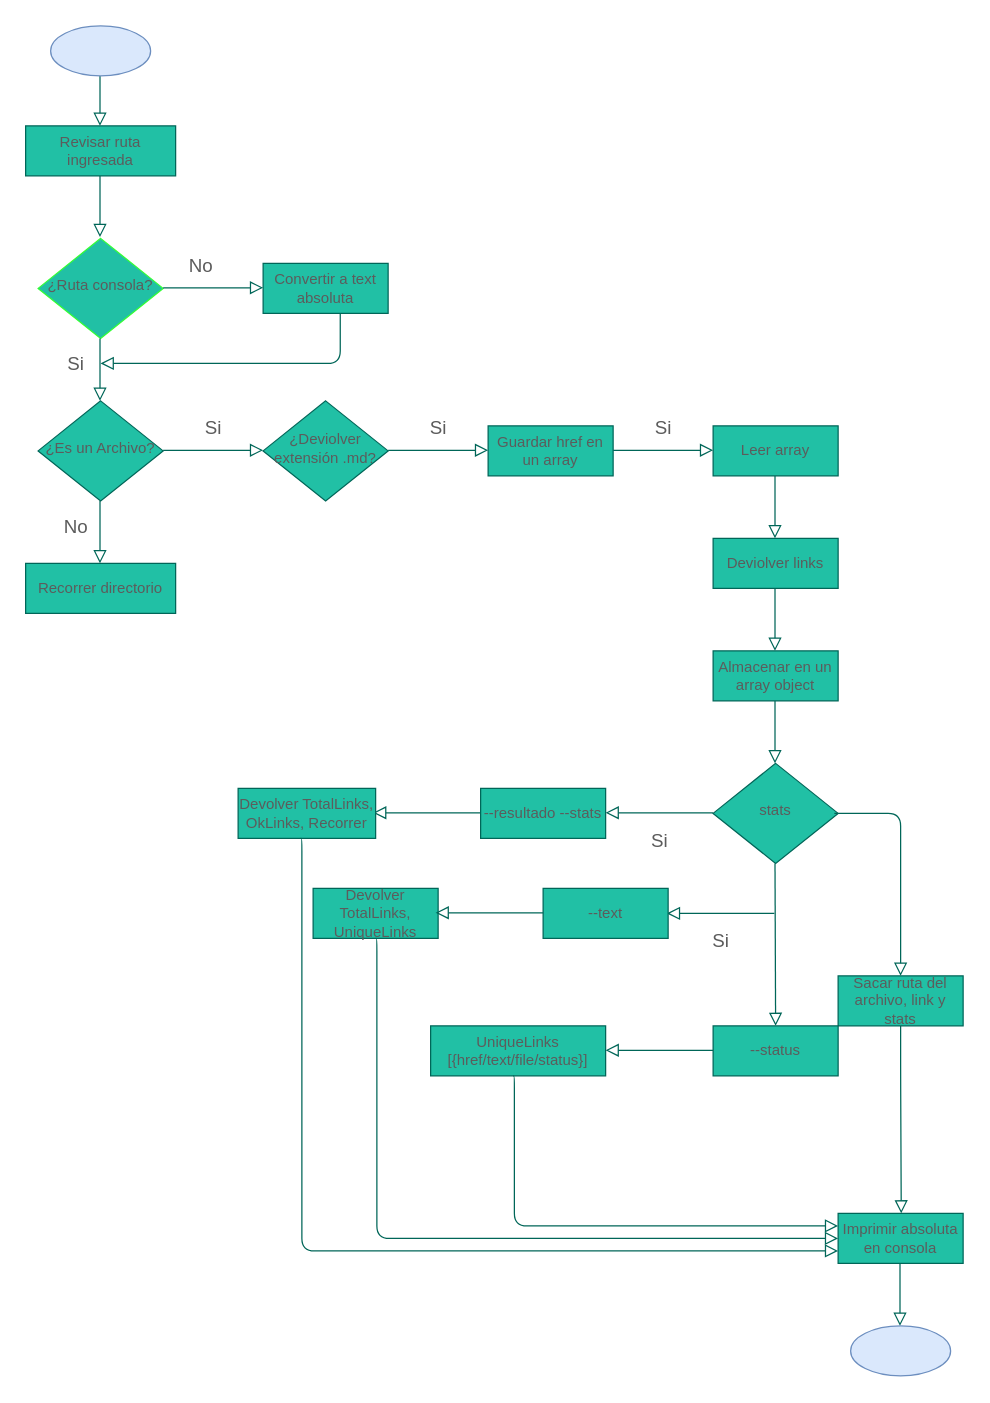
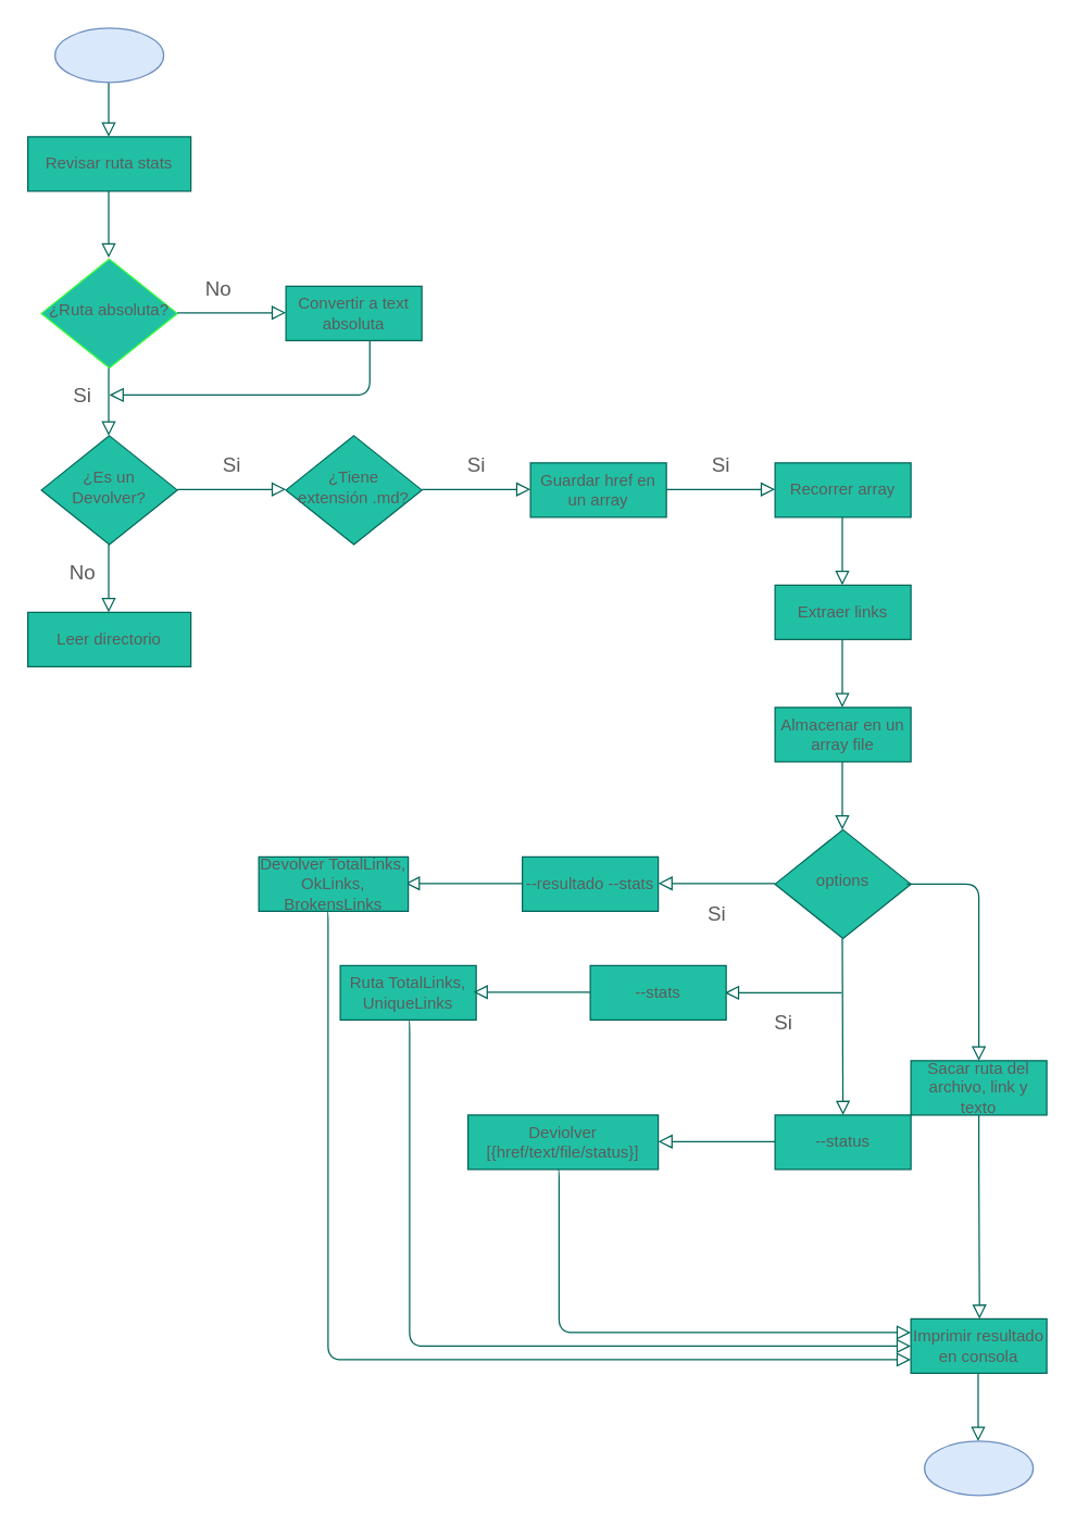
- <mxCell id="4" value="Revisar ruta ingresada" style="whiteSpace=wrap;html=1;fontSize=12;glass=0;strokeWidth=1;shadow=0;fillColor=#21C0A5;strokeColor=#006658;fontColor=#5C5C5C;" parent="1" vertex="1"><mxGeometry x="20" y="100" width="120" height="40" as="geometry" /></mxCell>
+ <mxCell id="4" value="Revisar ruta stats" style="whiteSpace=wrap;html=1;fontSize=12;glass=0;strokeWidth=1;shadow=0;fillColor=#21C0A5;strokeColor=#006658;fontColor=#5C5C5C;" parent="1" vertex="1"><mxGeometry x="20" y="100" width="120" height="40" as="geometry" /></mxCell>
- <mxCell id="5" value="¿Ruta consola?" style="rhombus;whiteSpace=wrap;html=1;shadow=0;fontFamily=Helvetica;fontSize=12;align=center;strokeWidth=1;spacing=6;spacingTop=-4;fillColor=#21C0A5;fontColor=#5C5C5C;strokeColor=#33FF33;" parent="1" vertex="1"><mxGeometry x="30" y="190" width="100" height="80" as="geometry" /></mxCell>
+ <mxCell id="5" value="¿Ruta absoluta?" style="rhombus;whiteSpace=wrap;html=1;shadow=0;fontFamily=Helvetica;fontSize=12;align=center;strokeWidth=1;spacing=6;spacingTop=-4;fillColor=#21C0A5;fontColor=#5C5C5C;strokeColor=#33FF33;" parent="1" vertex="1"><mxGeometry x="30" y="190" width="100" height="80" as="geometry" /></mxCell>
- <mxCell id="9" value="¿Es un Archivo?" style="rhombus;whiteSpace=wrap;html=1;shadow=0;fontFamily=Helvetica;fontSize=12;align=center;strokeWidth=1;spacing=6;spacingTop=-4;fillColor=#21C0A5;strokeColor=#006658;fontColor=#5C5C5C;" vertex="1" parent="1"><mxGeometry x="30" y="320" width="100" height="80" as="geometry" /></mxCell>
+ <mxCell id="9" value="¿Es un Devolver?" style="rhombus;whiteSpace=wrap;html=1;shadow=0;fontFamily=Helvetica;fontSize=12;align=center;strokeWidth=1;spacing=6;spacingTop=-4;fillColor=#21C0A5;strokeColor=#006658;fontColor=#5C5C5C;" vertex="1" parent="1"><mxGeometry x="30" y="320" width="100" height="80" as="geometry" /></mxCell>
- <mxCell id="12" value="¿Deviolver extensión .md?" style="rhombus;whiteSpace=wrap;html=1;shadow=0;fontFamily=Helvetica;fontSize=12;align=center;strokeWidth=1;spacing=6;spacingTop=-4;fillColor=#21C0A5;strokeColor=#006658;fontColor=#5C5C5C;" vertex="1" parent="1"><mxGeometry x="210" y="320" width="100" height="80" as="geometry" /></mxCell>
+ <mxCell id="12" value="¿Tiene extensión .md?" style="rhombus;whiteSpace=wrap;html=1;shadow=0;fontFamily=Helvetica;fontSize=12;align=center;strokeWidth=1;spacing=6;spacingTop=-4;fillColor=#21C0A5;strokeColor=#006658;fontColor=#5C5C5C;" vertex="1" parent="1"><mxGeometry x="210" y="320" width="100" height="80" as="geometry" /></mxCell>
- <mxCell id="19" value="Leer array" style="whiteSpace=wrap;html=1;fillColor=#21C0A5;strokeColor=#006658;fontColor=#5C5C5C;" vertex="1" parent="1"><mxGeometry x="570" y="340" width="100" height="40" as="geometry" /></mxCell>
+ <mxCell id="19" value="Recorrer array" style="whiteSpace=wrap;html=1;fillColor=#21C0A5;strokeColor=#006658;fontColor=#5C5C5C;" vertex="1" parent="1"><mxGeometry x="570" y="340" width="100" height="40" as="geometry" /></mxCell>
- <mxCell id="21" value="Deviolver links" style="whiteSpace=wrap;html=1;fillColor=#21C0A5;strokeColor=#006658;fontColor=#5C5C5C;" vertex="1" parent="1"><mxGeometry x="570" y="430" width="100" height="40" as="geometry" /></mxCell>
+ <mxCell id="21" value="Extraer links" style="whiteSpace=wrap;html=1;fillColor=#21C0A5;strokeColor=#006658;fontColor=#5C5C5C;" vertex="1" parent="1"><mxGeometry x="570" y="430" width="100" height="40" as="geometry" /></mxCell>
- <mxCell id="14" value="Recorrer directorio" style="whiteSpace=wrap;html=1;fillColor=#21C0A5;strokeColor=#006658;fontColor=#5C5C5C;" vertex="1" parent="1"><mxGeometry x="20" y="450" width="120" height="40" as="geometry" /></mxCell>
+ <mxCell id="14" value="Leer directorio" style="whiteSpace=wrap;html=1;fillColor=#21C0A5;strokeColor=#006658;fontColor=#5C5C5C;" vertex="1" parent="1"><mxGeometry x="20" y="450" width="120" height="40" as="geometry" /></mxCell>
- <mxCell id="23" value="Almacenar en un array object" style="whiteSpace=wrap;html=1;fillColor=#21C0A5;strokeColor=#006658;fontColor=#5C5C5C;" vertex="1" parent="1"><mxGeometry x="570" y="520" width="100" height="40" as="geometry" /></mxCell>
+ <mxCell id="23" value="Almacenar en un array file" style="whiteSpace=wrap;html=1;fillColor=#21C0A5;strokeColor=#006658;fontColor=#5C5C5C;" vertex="1" parent="1"><mxGeometry x="570" y="520" width="100" height="40" as="geometry" /></mxCell>
- <mxCell id="25" value="stats" style="rhombus;whiteSpace=wrap;html=1;shadow=0;fontFamily=Helvetica;fontSize=12;align=center;strokeWidth=1;spacing=6;spacingTop=-4;fillColor=#21C0A5;strokeColor=#006658;fontColor=#5C5C5C;" vertex="1" parent="1"><mxGeometry x="570" y="610" width="100" height="80" as="geometry" /></mxCell>
+ <mxCell id="25" value="options" style="rhombus;whiteSpace=wrap;html=1;shadow=0;fontFamily=Helvetica;fontSize=12;align=center;strokeWidth=1;spacing=6;spacingTop=-4;fillColor=#21C0A5;strokeColor=#006658;fontColor=#5C5C5C;" vertex="1" parent="1"><mxGeometry x="570" y="610" width="100" height="80" as="geometry" /></mxCell>
- <mxCell id="29" value="Devolver TotalLinks, OkLinks, Recorrer" style="whiteSpace=wrap;html=1;fillColor=#21C0A5;strokeColor=#006658;fontColor=#5C5C5C;" vertex="1" parent="1"><mxGeometry x="190" y="630" width="110" height="40" as="geometry" /></mxCell>
+ <mxCell id="29" value="Devolver TotalLinks, OkLinks, BrokensLinks" style="whiteSpace=wrap;html=1;fillColor=#21C0A5;strokeColor=#006658;fontColor=#5C5C5C;" vertex="1" parent="1"><mxGeometry x="190" y="630" width="110" height="40" as="geometry" /></mxCell>
- <mxCell id="42" value="Devolver TotalLinks, UniqueLinks" style="whiteSpace=wrap;html=1;fillColor=#21C0A5;strokeColor=#006658;fontColor=#5C5C5C;" vertex="1" parent="1"><mxGeometry x="250" y="710" width="100" height="40" as="geometry" /></mxCell>
+ <mxCell id="42" value="Ruta TotalLinks, UniqueLinks" style="whiteSpace=wrap;html=1;fillColor=#21C0A5;strokeColor=#006658;fontColor=#5C5C5C;" vertex="1" parent="1"><mxGeometry x="250" y="710" width="100" height="40" as="geometry" /></mxCell>
- <mxCell id="39" value="--text" style="whiteSpace=wrap;html=1;fillColor=#21C0A5;strokeColor=#006658;fontColor=#5C5C5C;" vertex="1" parent="1"><mxGeometry x="434" y="710" width="100" height="40" as="geometry" /></mxCell>
+ <mxCell id="39" value="--stats" style="whiteSpace=wrap;html=1;fillColor=#21C0A5;strokeColor=#006658;fontColor=#5C5C5C;" vertex="1" parent="1"><mxGeometry x="434" y="710" width="100" height="40" as="geometry" /></mxCell>
- <mxCell id="32" value="Sacar ruta del archivo, link y stats" style="whiteSpace=wrap;html=1;fillColor=#21C0A5;strokeColor=#006658;fontColor=#5C5C5C;" vertex="1" parent="1"><mxGeometry x="670" y="780" width="100" height="40" as="geometry" /></mxCell>
+ <mxCell id="32" value="Sacar ruta del archivo, link y texto" style="whiteSpace=wrap;html=1;fillColor=#21C0A5;strokeColor=#006658;fontColor=#5C5C5C;" vertex="1" parent="1"><mxGeometry x="670" y="780" width="100" height="40" as="geometry" /></mxCell>
- <mxCell id="41" value="UniqueLinks [{href/text/file/status}]" style="whiteSpace=wrap;html=1;fillColor=#21C0A5;strokeColor=#006658;fontColor=#5C5C5C;" vertex="1" parent="1"><mxGeometry x="344" y="820" width="140" height="40" as="geometry" /></mxCell>
+ <mxCell id="41" value="Deviolver [{href/text/file/status}]" style="whiteSpace=wrap;html=1;fillColor=#21C0A5;strokeColor=#006658;fontColor=#5C5C5C;" vertex="1" parent="1"><mxGeometry x="344" y="820" width="140" height="40" as="geometry" /></mxCell>
- <mxCell id="34" value="Imprimir absoluta en consola" style="whiteSpace=wrap;html=1;fillColor=#21C0A5;strokeColor=#006658;fontColor=#5C5C5C;" vertex="1" parent="1"><mxGeometry x="670" y="970" width="100" height="40" as="geometry" /></mxCell>
+ <mxCell id="34" value="Imprimir resultado en consola" style="whiteSpace=wrap;html=1;fillColor=#21C0A5;strokeColor=#006658;fontColor=#5C5C5C;" vertex="1" parent="1"><mxGeometry x="670" y="970" width="100" height="40" as="geometry" /></mxCell>
